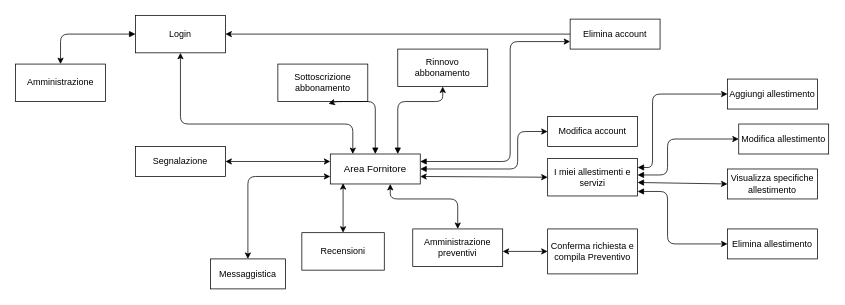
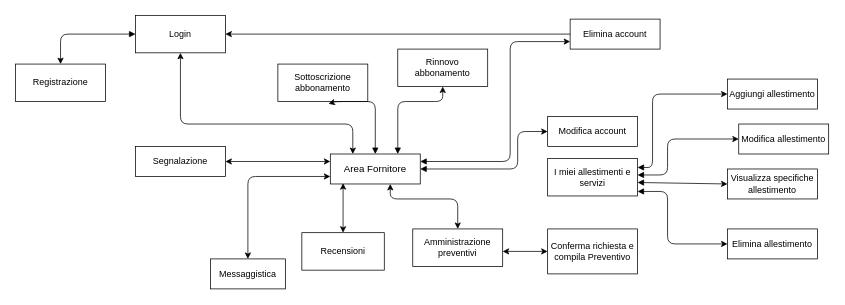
- <mxCell id="3" value="Amministrazione" style="rounded=0;whiteSpace=wrap;html=1;" parent="1" vertex="1"><mxGeometry x="20" y="85" width="120" height="50" as="geometry" /></mxCell>
+ <mxCell id="3" value="Registrazione" style="rounded=0;whiteSpace=wrap;html=1;" parent="1" vertex="1"><mxGeometry x="20" y="85" width="120" height="50" as="geometry" /></mxCell>
- <mxCell id="15" value="" style="endArrow=classic;startArrow=classic;html=1;exitX=1;exitY=0.75;exitDx=0;exitDy=0;entryX=0;entryY=0.5;entryDx=0;entryDy=0;" parent="1" source="6" target="14" edge="1"><mxGeometry width="50" height="50" relative="1" as="geometry"><mxPoint x="560" y="225" as="sourcePoint" /><mxPoint x="730" y="205" as="targetPoint" /></mxGeometry></mxCell>
